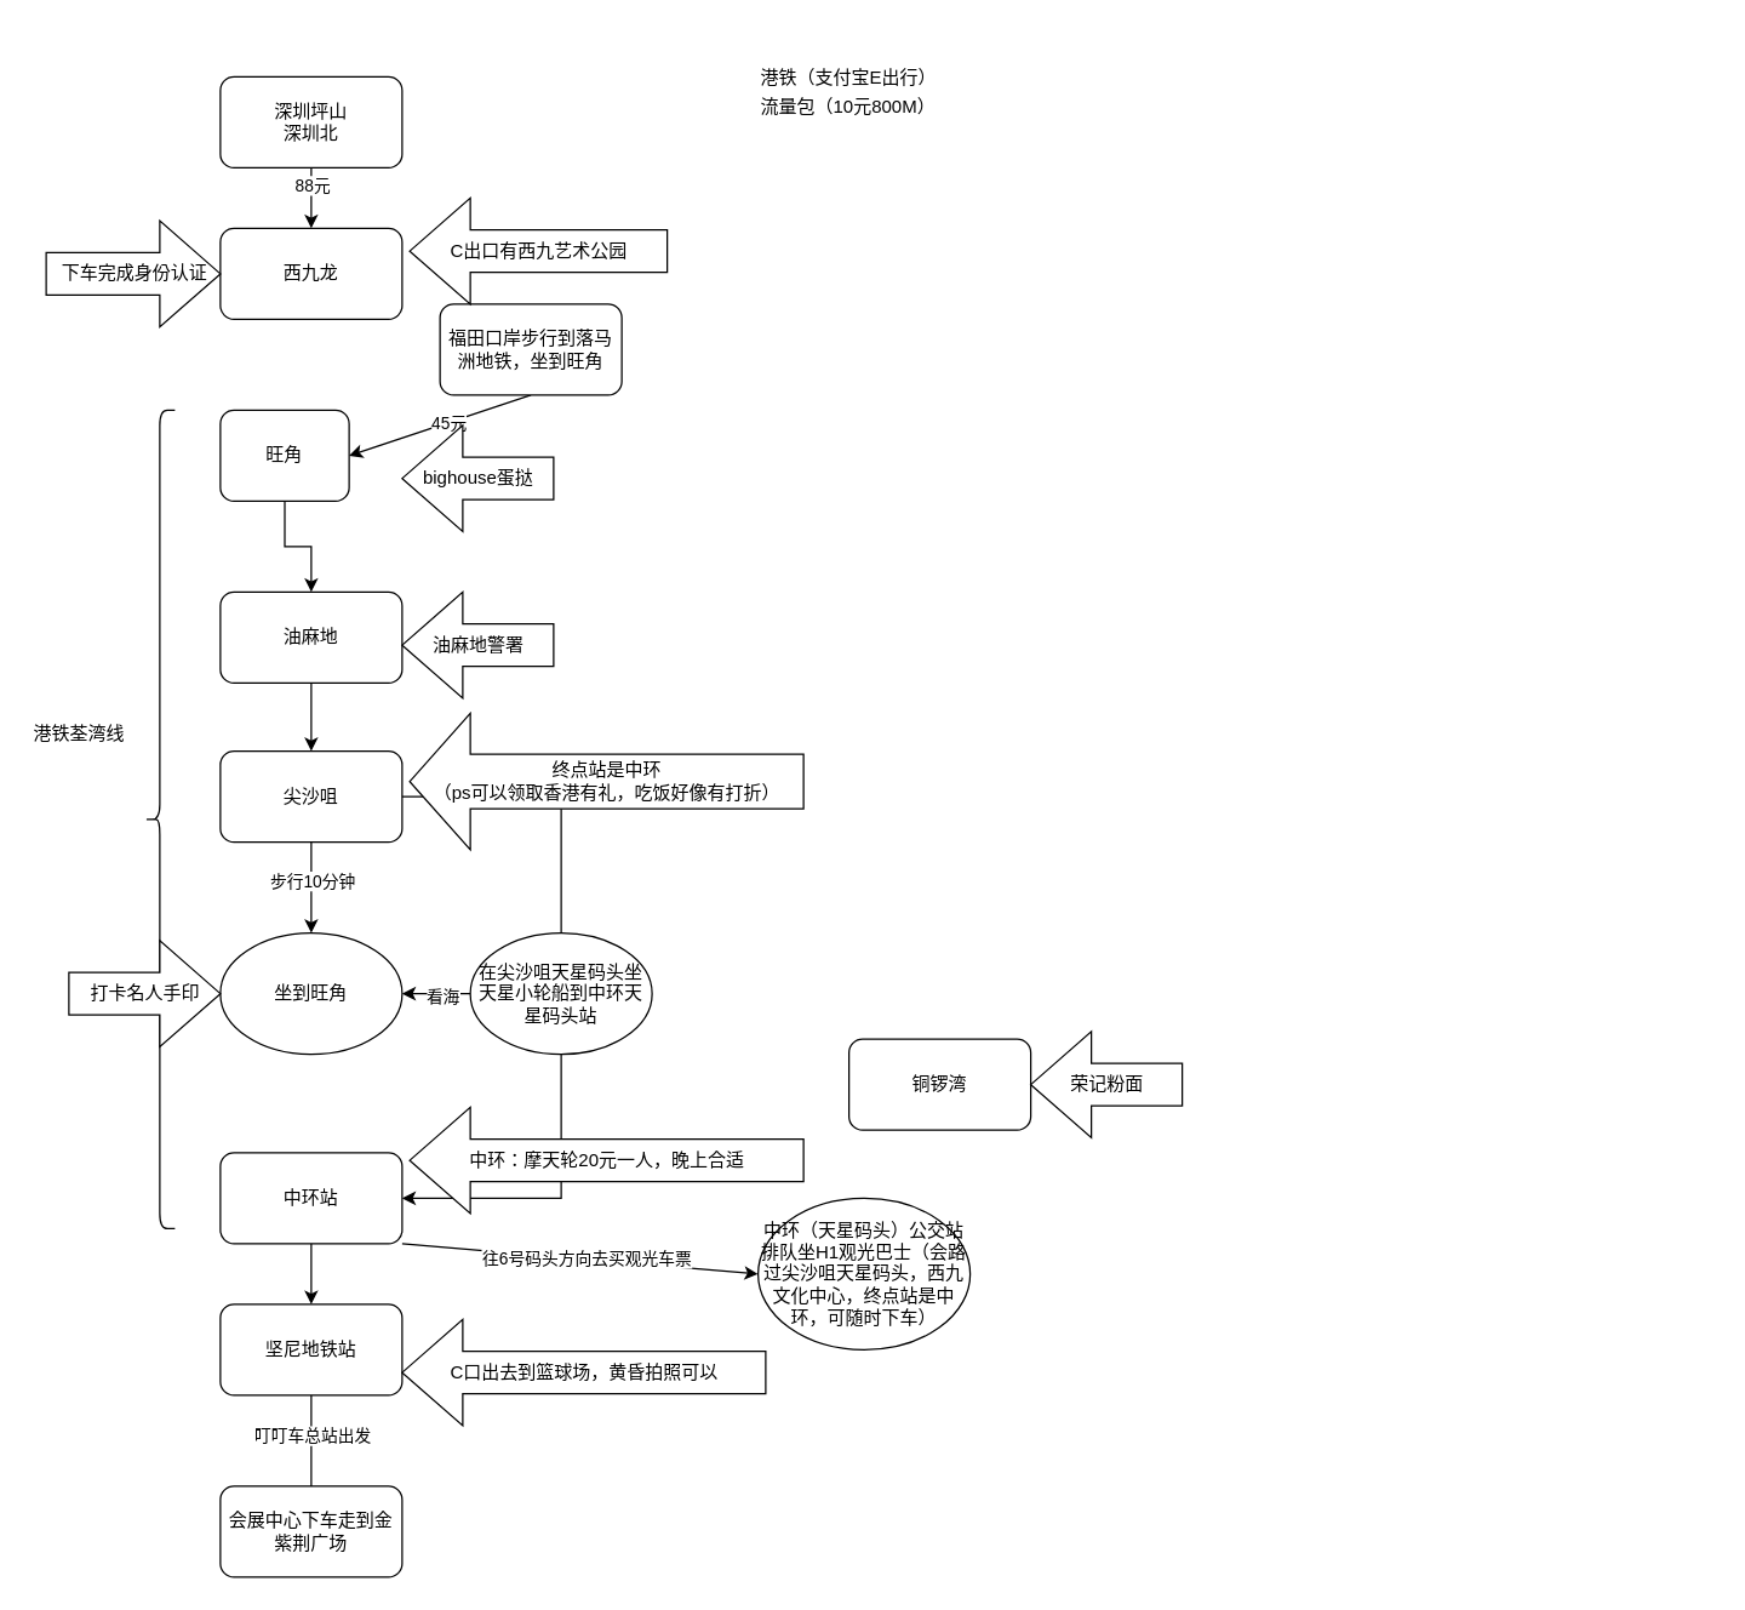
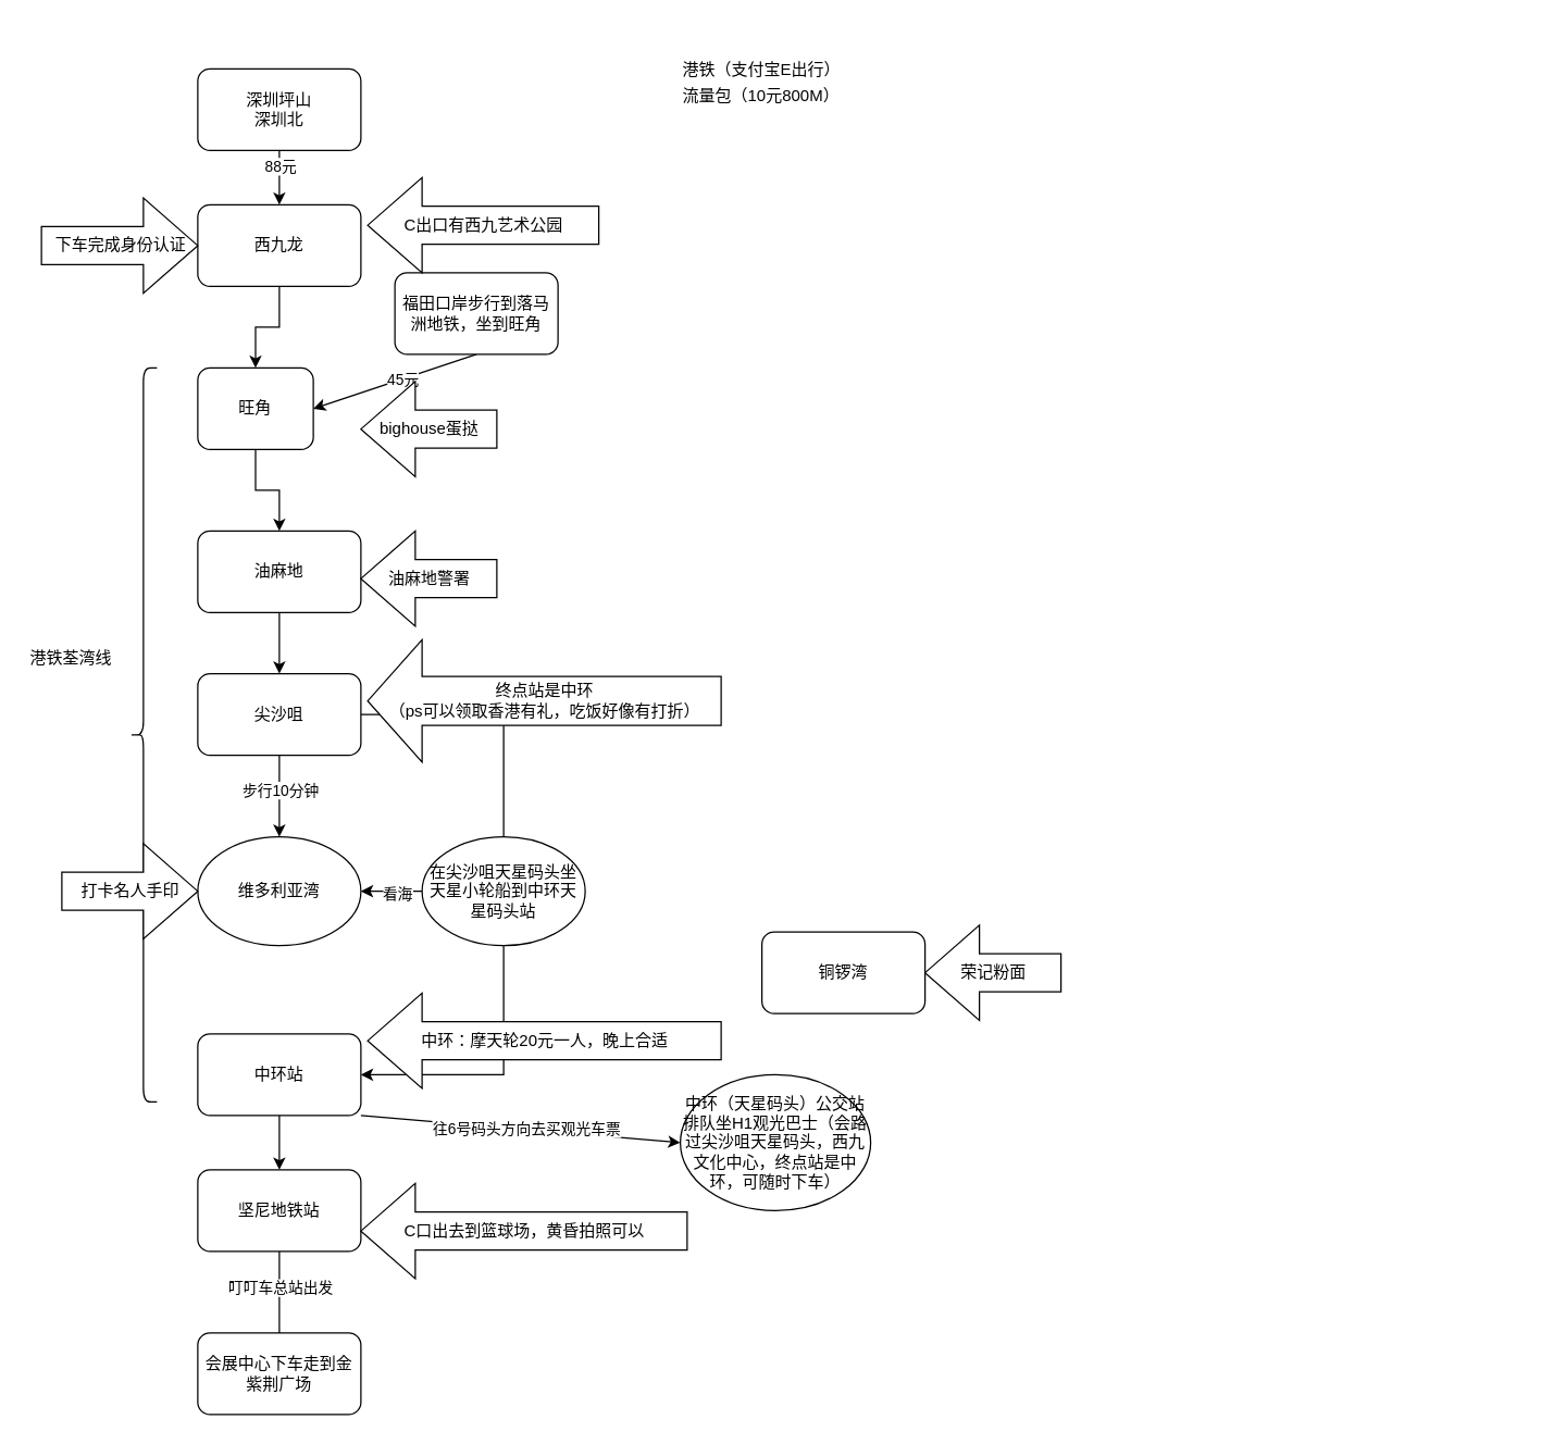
+ <mxCell id="2" style="edgeStyle=orthogonalEdgeStyle;rounded=0;orthogonalLoop=1;jettySize=auto;html=1;exitX=0.5;exitY=1;exitDx=0;exitDy=0;entryX=0.5;entryY=0;entryDx=0;entryDy=0;" edge="1" parent="1" source="3" target="8"><mxGeometry relative="1" as="geometry" /></mxCell>
- <mxCell id="23" value="坐到旺角" style="ellipse;whiteSpace=wrap;html=1;" vertex="1" parent="1"><mxGeometry x="145" y="615" width="120" height="80" as="geometry" /></mxCell>
+ <mxCell id="23" value="维多利亚湾" style="ellipse;whiteSpace=wrap;html=1;" vertex="1" parent="1"><mxGeometry x="145" y="615" width="120" height="80" as="geometry" /></mxCell>
